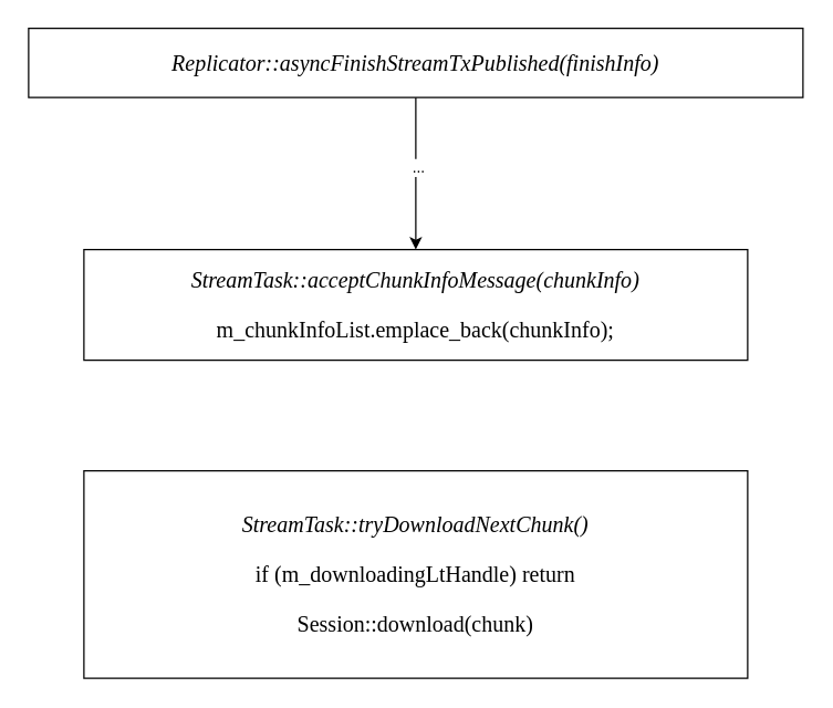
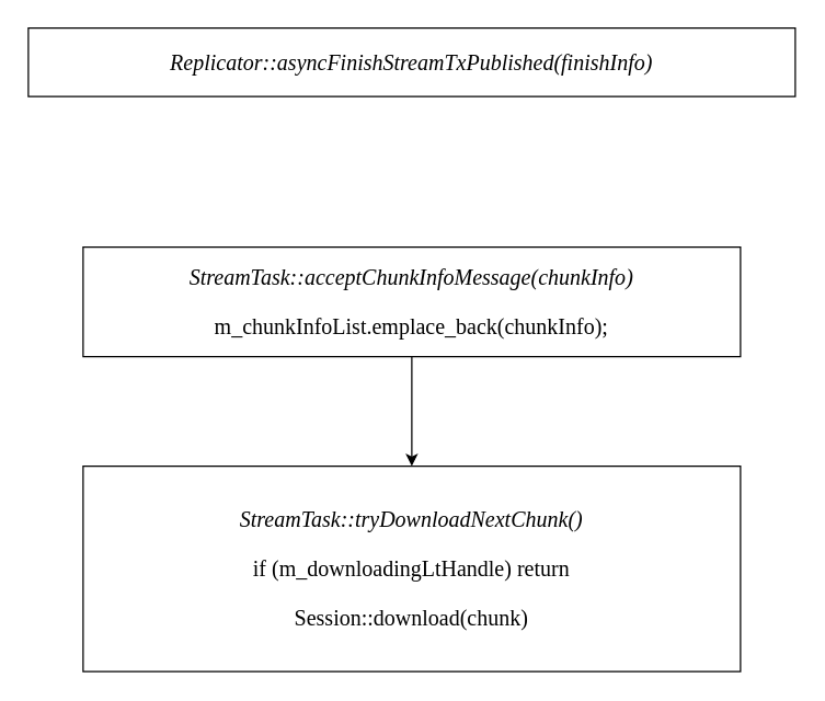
- <mxCell id="4" value="" style="endArrow=classic;html=1;rounded=0;fontColor=#000000;exitX=0.5;exitY=1;exitDx=0;exitDy=0;entryX=0.5;entryY=0;entryDx=0;entryDy=0;" parent="1" source="2" target="3" edge="1"><mxGeometry width="50" height="50" relative="1" as="geometry"><mxPoint x="240" y="450" as="sourcePoint" /><mxPoint x="290" y="400" as="targetPoint" /></mxGeometry></mxCell>
- <mxCell id="5" value="..." style="edgeLabel;html=1;align=center;verticalAlign=middle;resizable=0;points=[];fontColor=#000000;" parent="4" vertex="1" connectable="0"><mxGeometry x="-0.092" y="1" relative="1" as="geometry"><mxPoint as="offset" /></mxGeometry></mxCell>
+ <mxCell id="7" value="" style="endArrow=classic;html=1;rounded=0;fontColor=#000000;exitX=0.5;exitY=1;exitDx=0;exitDy=0;" parent="1" source="3" target="6" edge="1"><mxGeometry width="50" height="50" relative="1" as="geometry"><mxPoint x="310" y="110" as="sourcePoint" /><mxPoint x="310" y="190" as="targetPoint" /></mxGeometry></mxCell>
